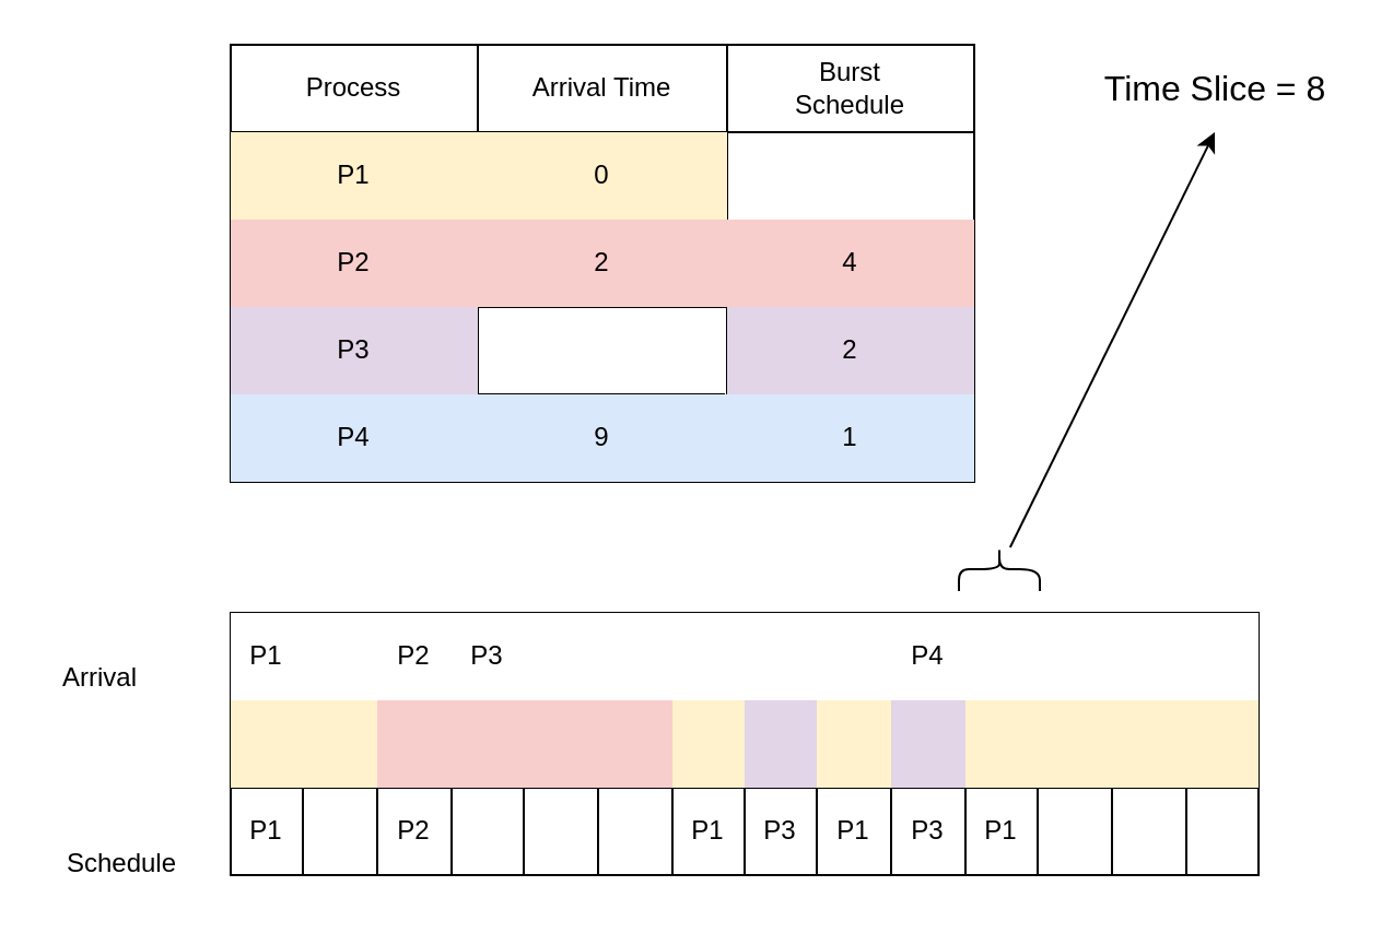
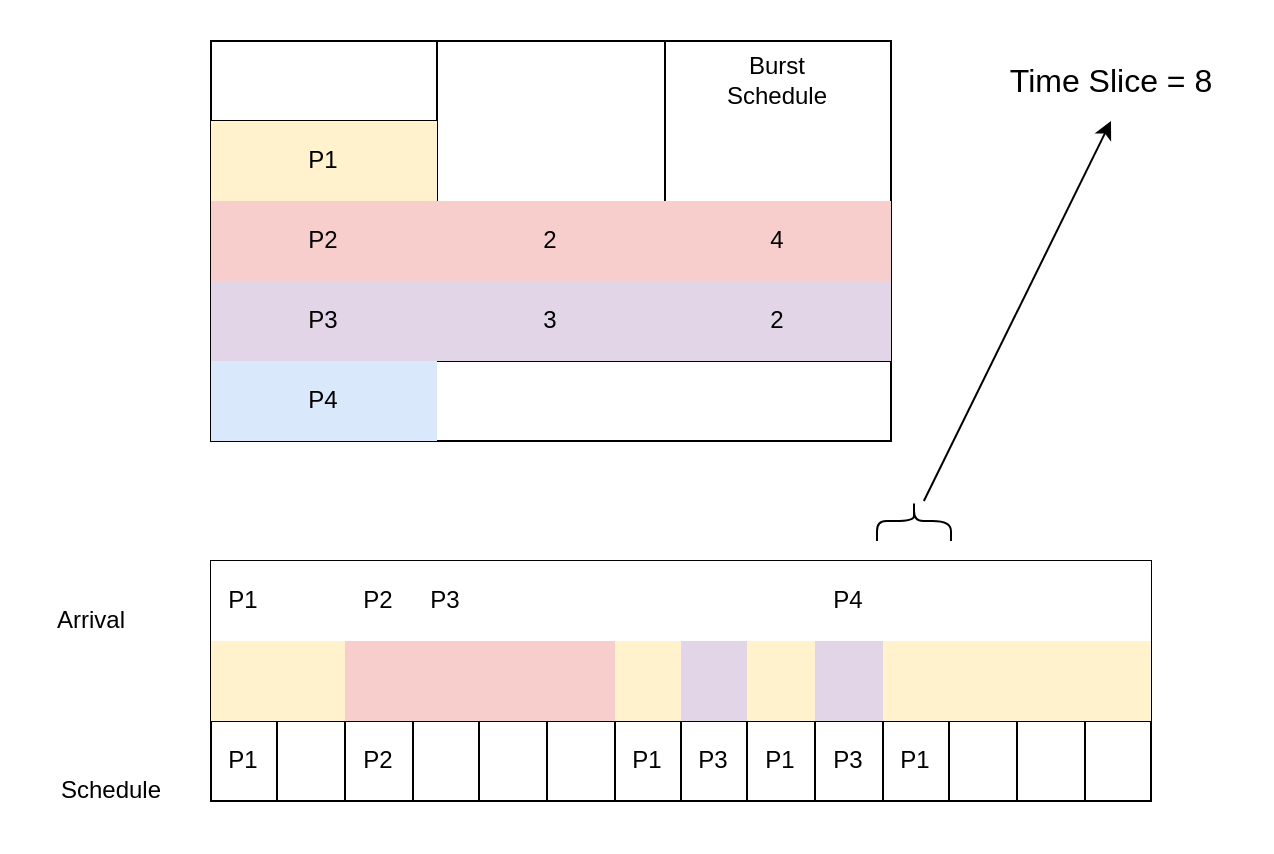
- <mxCell id="4" value="Process" style="shape=partialRectangle;html=1;whiteSpace=wrap;connectable=0;overflow=hidden;fillColor=none;top=0;left=0;bottom=0;right=0;" vertex="1" parent="3"><mxGeometry width="113" height="40" as="geometry" /></mxCell>
- <mxCell id="5" value="Arrival Time" style="shape=partialRectangle;html=1;whiteSpace=wrap;connectable=0;overflow=hidden;fillColor=none;top=0;left=0;bottom=0;right=0;" vertex="1" parent="3"><mxGeometry x="113" width="114" height="40" as="geometry" /></mxCell>
- <mxCell id="9" value="0" style="shape=partialRectangle;html=1;whiteSpace=wrap;connectable=0;overflow=hidden;fillColor=#fff2cc;top=0;left=0;bottom=0;right=0;strokeColor=#d6b656;" vertex="1" parent="7"><mxGeometry x="113" width="114" height="40" as="geometry" /></mxCell>
+ <mxCell id="16" value="3" style="shape=partialRectangle;html=1;whiteSpace=wrap;connectable=0;overflow=hidden;fillColor=#e1d5e7;top=0;left=0;bottom=0;right=0;strokeColor=#9673a6;" vertex="1" parent="14"><mxGeometry x="113" width="114" height="40" as="geometry" /></mxCell>
- <mxCell id="20" value="9" style="shape=partialRectangle;html=1;whiteSpace=wrap;connectable=0;overflow=hidden;fillColor=#dae8fc;top=0;left=0;bottom=0;right=0;strokeColor=#6c8ebf;" vertex="1" parent="18"><mxGeometry x="113" width="114" height="40" as="geometry" /></mxCell>
- <mxCell id="21" value="1" style="shape=partialRectangle;html=1;whiteSpace=wrap;connectable=0;overflow=hidden;fillColor=#dae8fc;top=0;left=0;bottom=0;right=0;strokeColor=#6c8ebf;" vertex="1" parent="18"><mxGeometry x="227" width="113" height="40" as="geometry" /></mxCell>
